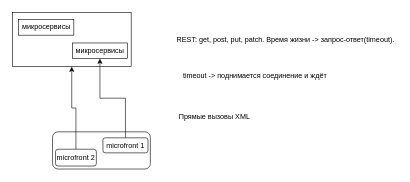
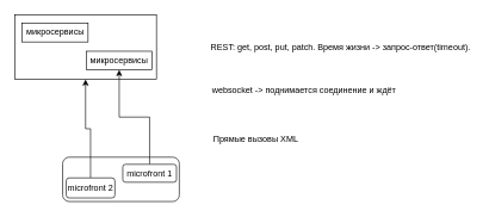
- <mxCell id="12" value="timeout -&amp;gt; поднимается соединение и ждёт" style="text;html=1;strokeColor=none;fillColor=none;align=center;verticalAlign=middle;whiteSpace=wrap;rounded=0;" parent="1" vertex="1"><mxGeometry x="290" y="109" width="268.5" height="34" as="geometry" /></mxCell>
+ <mxCell id="12" value="websocket -&amp;gt; поднимается соединение и ждёт" style="text;html=1;strokeColor=none;fillColor=none;align=center;verticalAlign=middle;whiteSpace=wrap;rounded=0;" parent="1" vertex="1"><mxGeometry x="290" y="109" width="268.5" height="34" as="geometry" /></mxCell>
